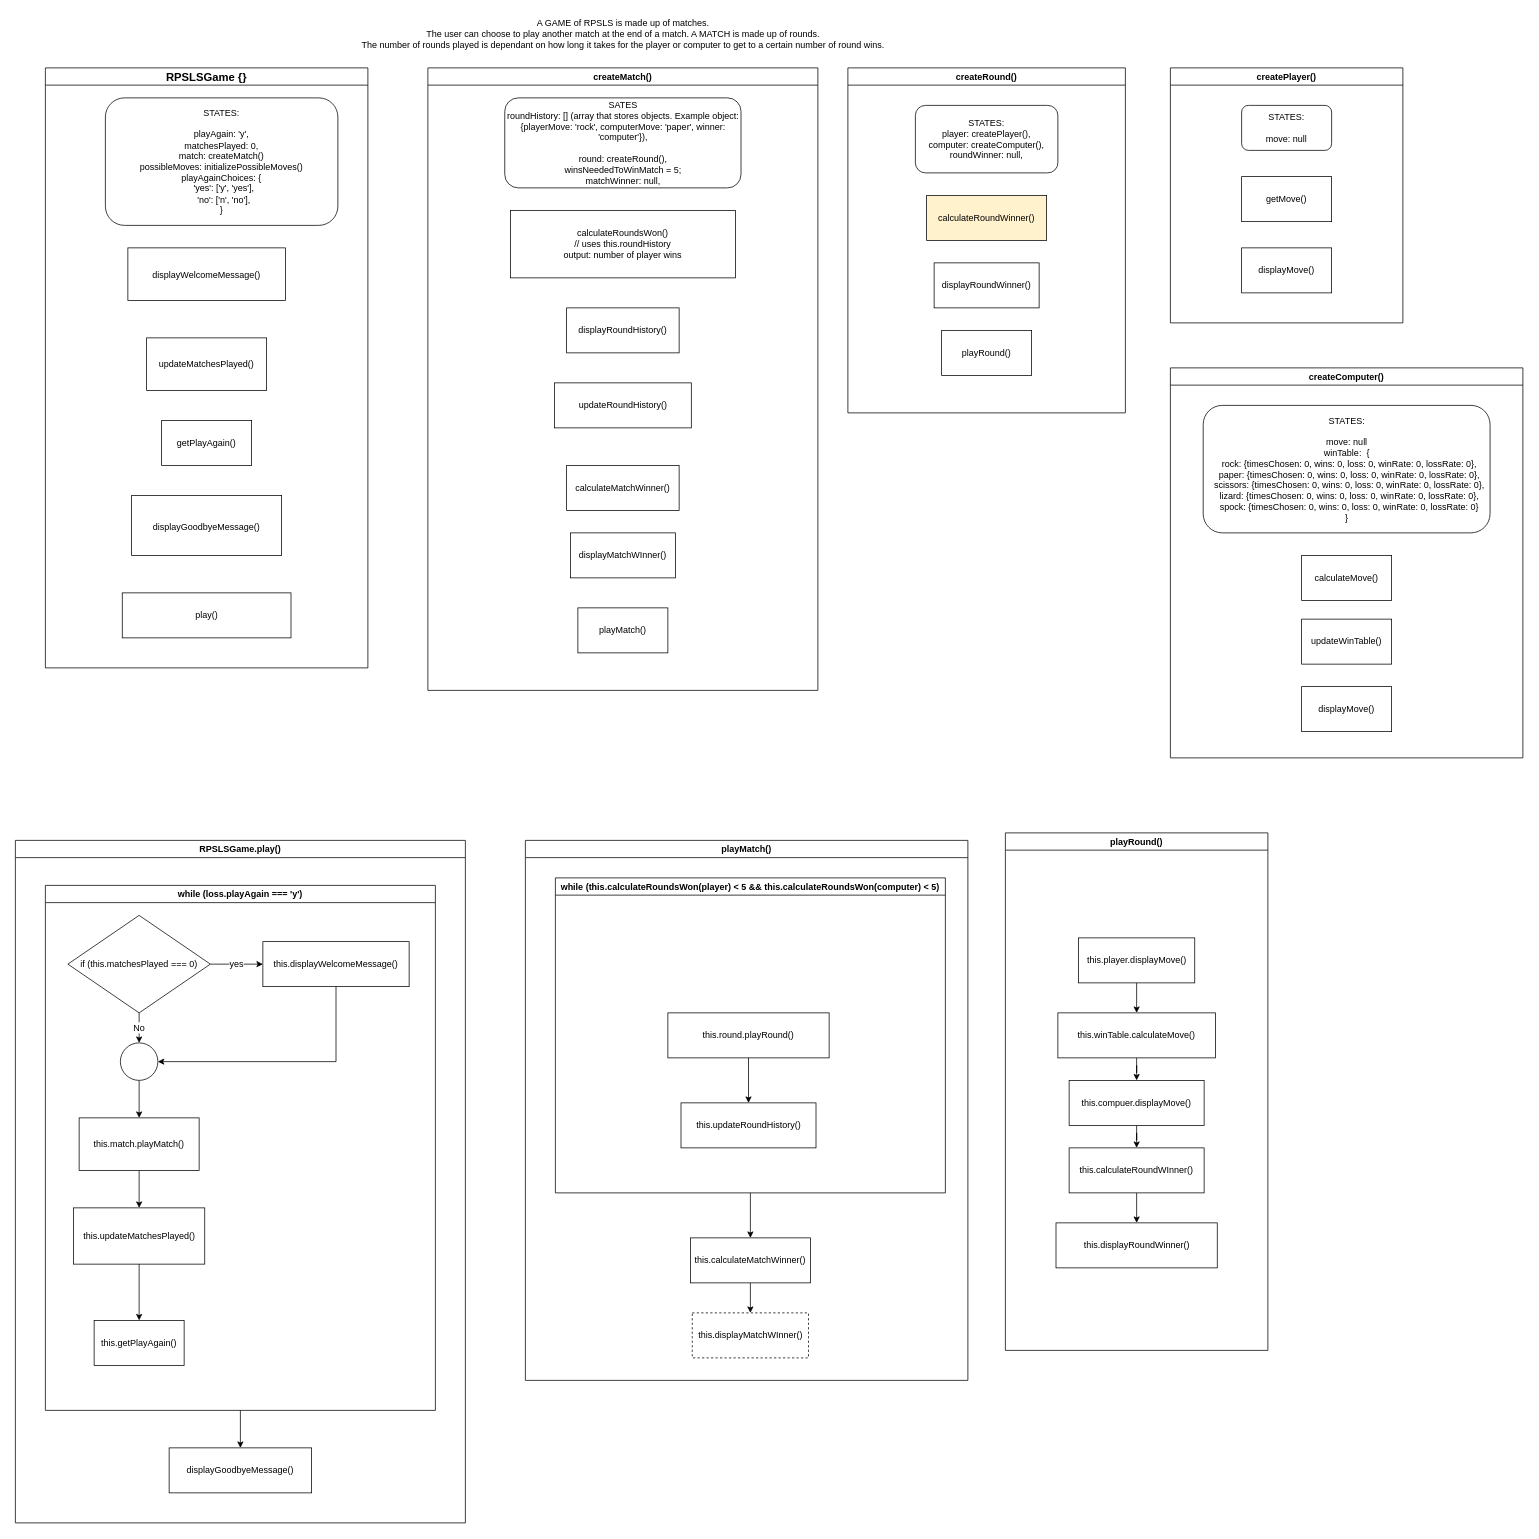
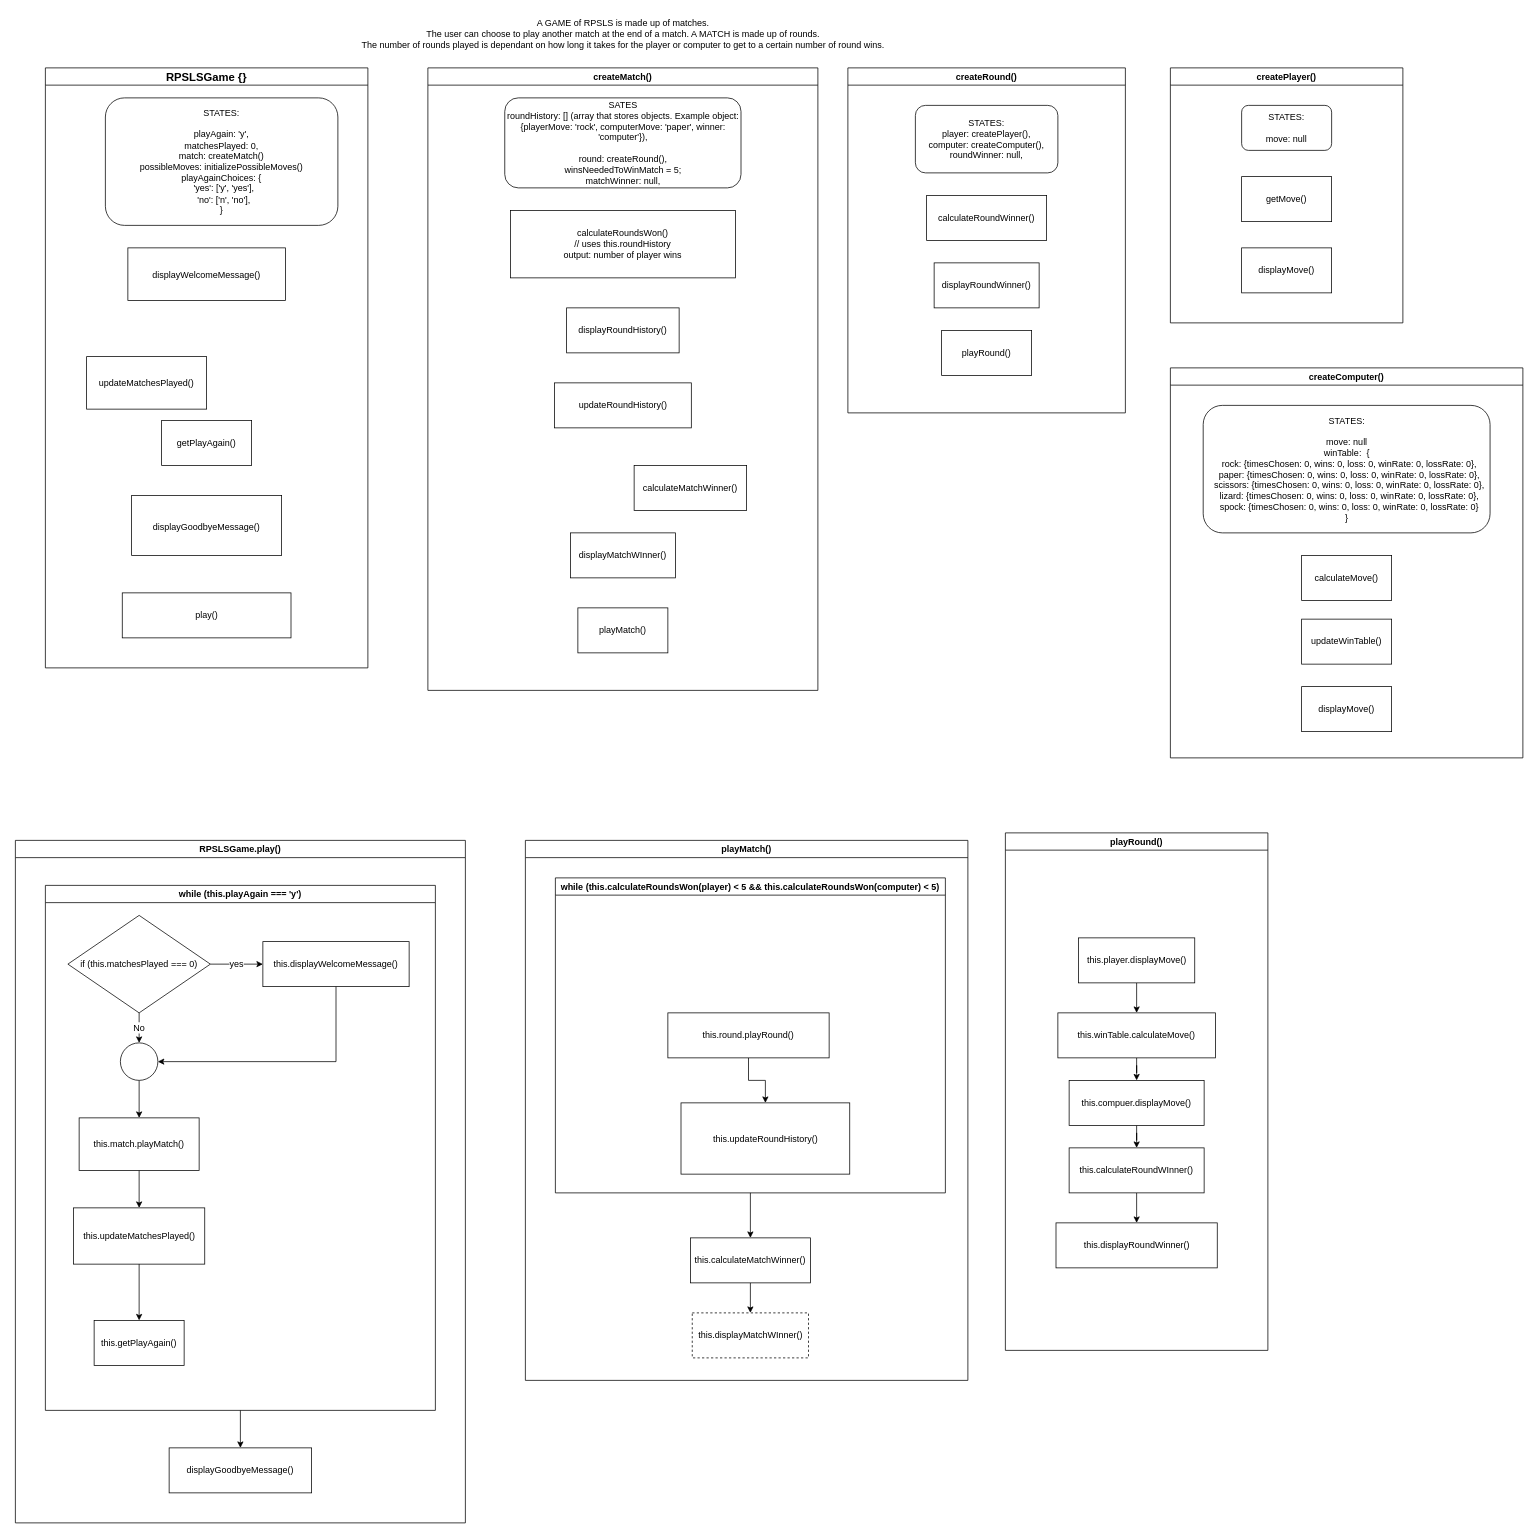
- <mxCell id="56" value="calculateRoundWinner()" style="whiteSpace=wrap;html=1;fillColor=#fff2cc;" parent="53" vertex="1"><mxGeometry x="105" y="170" width="160" height="60" as="geometry" /></mxCell>
+ <mxCell id="56" value="calculateRoundWinner()" style="whiteSpace=wrap;html=1;" parent="53" vertex="1"><mxGeometry x="105" y="170" width="160" height="60" as="geometry" /></mxCell>
- <mxCell id="25" value="updateMatchesPlayed()" style="whiteSpace=wrap;html=1;fontSize=12;" parent="21" vertex="1"><mxGeometry x="135" y="360" width="160" height="70" as="geometry" /></mxCell>
+ <mxCell id="25" value="updateMatchesPlayed()" style="whiteSpace=wrap;html=1;fontSize=12;" parent="21" vertex="1"><mxGeometry x="55" y="385" width="160" height="70" as="geometry" /></mxCell>
- <mxCell id="17" value="calculateMatchWinner()" style="whiteSpace=wrap;html=1;" parent="12" vertex="1"><mxGeometry x="185" y="530" width="150" height="60" as="geometry" /></mxCell>
+ <mxCell id="17" value="calculateMatchWinner()" style="whiteSpace=wrap;html=1;" parent="12" vertex="1"><mxGeometry x="275" y="530" width="150" height="60" as="geometry" /></mxCell>
- <mxCell id="30" value="while (loss.playAgain === 'y')" style="swimlane;fontSize=12;" parent="28" vertex="1"><mxGeometry x="40" y="60" width="520" height="700" as="geometry" /></mxCell>
+ <mxCell id="30" value="while (this.playAgain === 'y')" style="swimlane;fontSize=12;" parent="28" vertex="1"><mxGeometry x="40" y="60" width="520" height="700" as="geometry" /></mxCell>
- <mxCell id="49" value="this.updateRoundHistory()" style="whiteSpace=wrap;html=1;fontSize=12;" parent="46" vertex="1"><mxGeometry x="167.5" y="300" width="180" height="60" as="geometry" /></mxCell>
+ <mxCell id="49" value="this.updateRoundHistory()" style="whiteSpace=wrap;html=1;fontSize=12;" parent="46" vertex="1"><mxGeometry x="167.5" y="300" width="225" height="95" as="geometry" /></mxCell>
